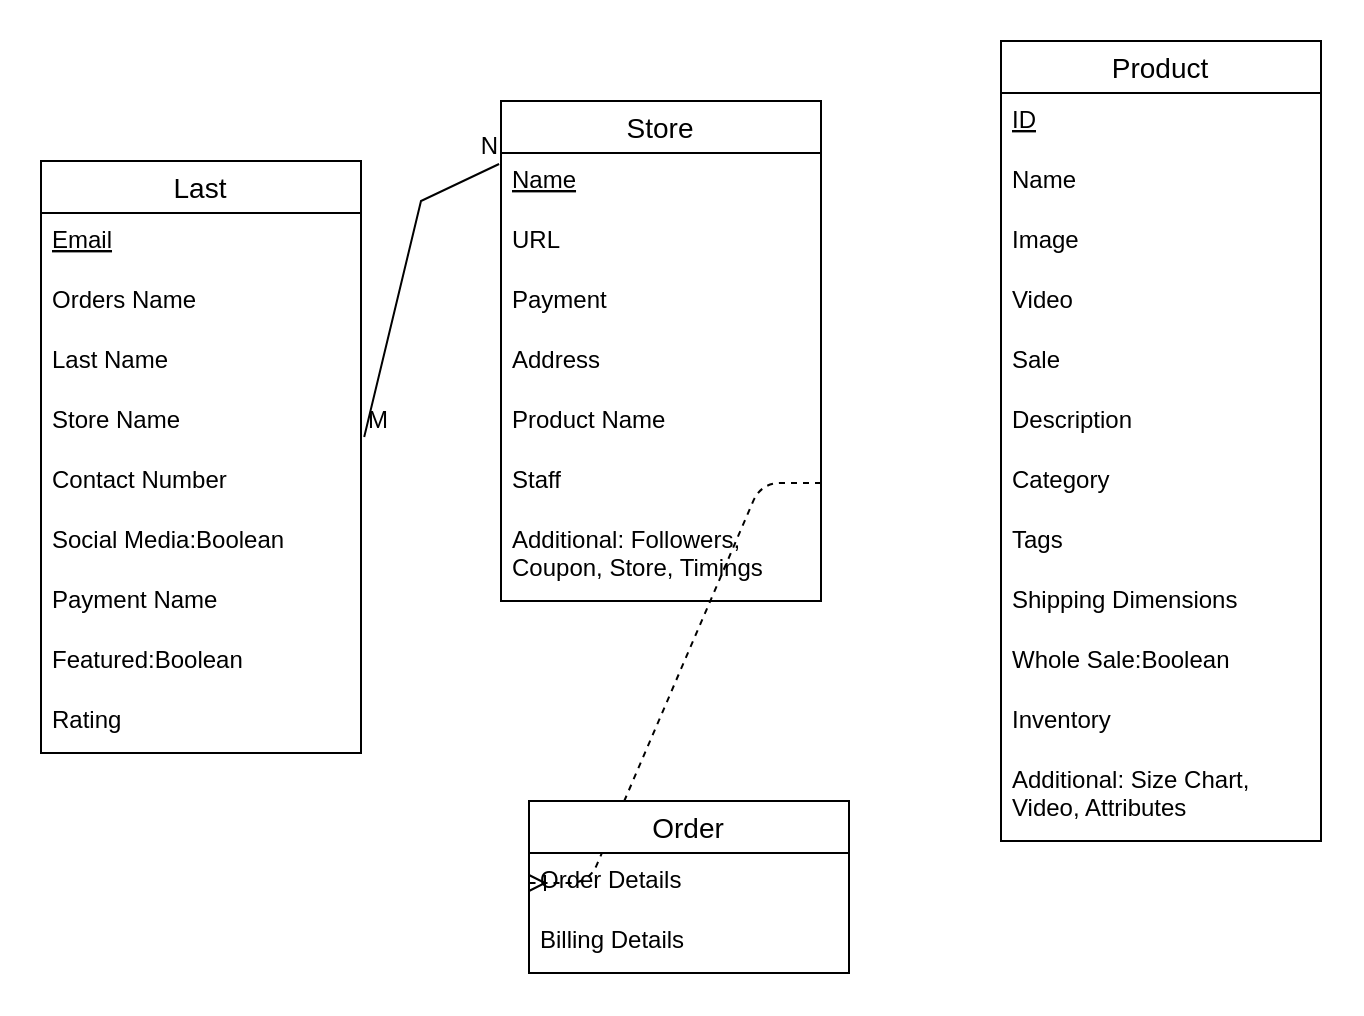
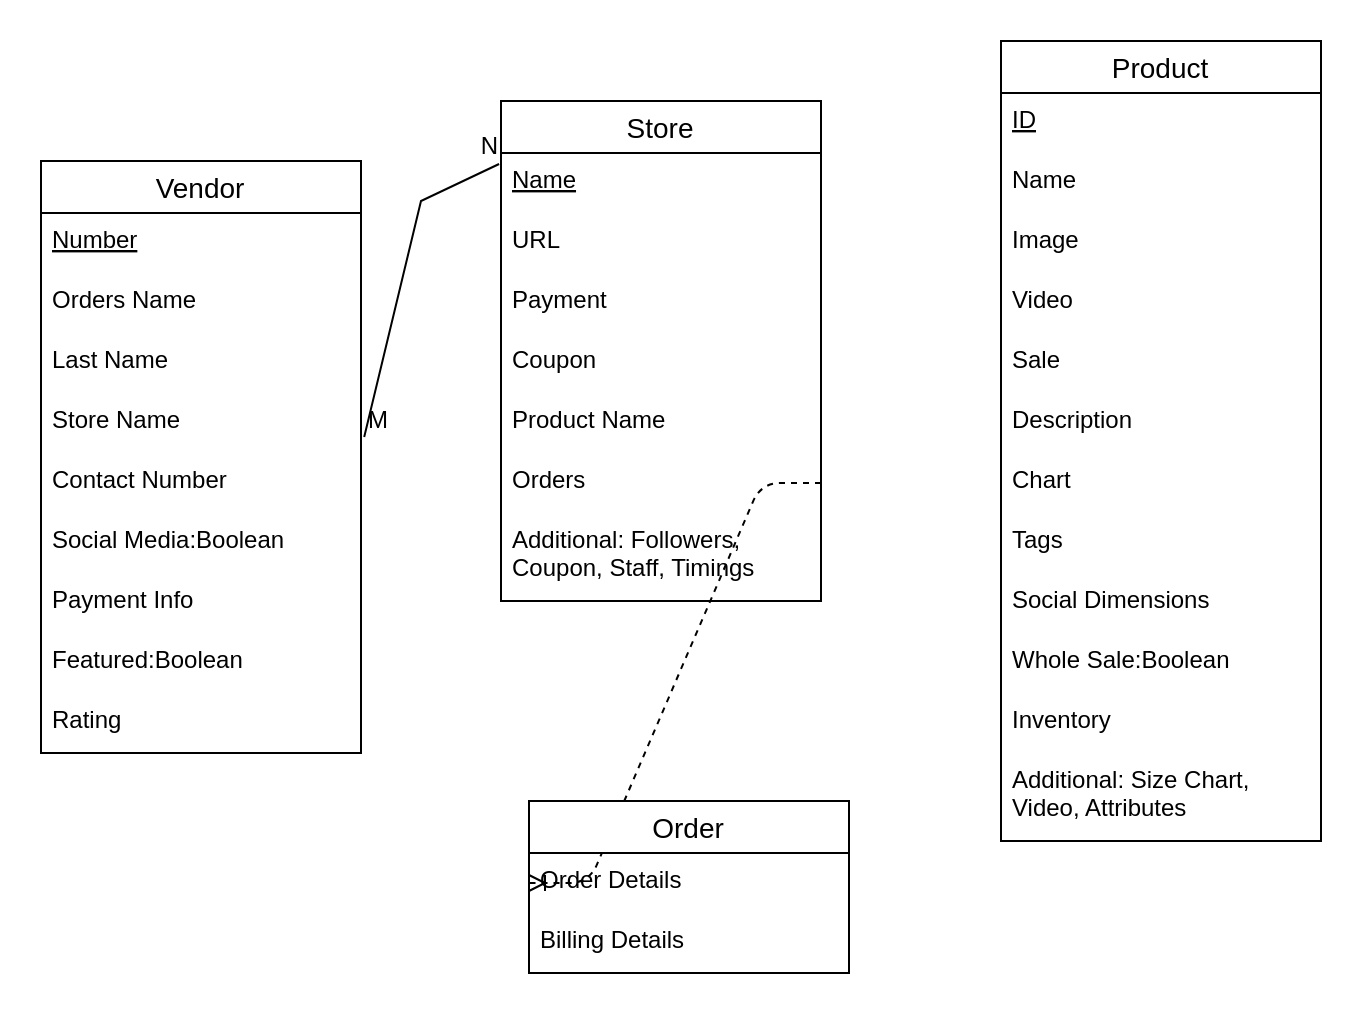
- <mxCell id="2" value="Last" style="swimlane;fontStyle=0;childLayout=stackLayout;horizontal=1;startSize=26;horizontalStack=0;resizeParent=1;resizeParentMax=0;resizeLast=0;collapsible=1;marginBottom=0;align=center;fontSize=14;" vertex="1" parent="1"><mxGeometry x="20" y="80" width="160" height="296" as="geometry" /></mxCell>
+ <mxCell id="2" value="Vendor" style="swimlane;fontStyle=0;childLayout=stackLayout;horizontal=1;startSize=26;horizontalStack=0;resizeParent=1;resizeParentMax=0;resizeLast=0;collapsible=1;marginBottom=0;align=center;fontSize=14;" vertex="1" parent="1"><mxGeometry x="20" y="80" width="160" height="296" as="geometry" /></mxCell>
- <mxCell id="3" value="Email" style="text;strokeColor=none;fillColor=none;spacingLeft=4;spacingRight=4;overflow=hidden;rotatable=0;points=[[0,0.5],[1,0.5]];portConstraint=eastwest;fontSize=12;fontStyle=4" vertex="1" parent="2"><mxGeometry y="26" width="160" height="30" as="geometry" /></mxCell>
+ <mxCell id="3" value="Number" style="text;strokeColor=none;fillColor=none;spacingLeft=4;spacingRight=4;overflow=hidden;rotatable=0;points=[[0,0.5],[1,0.5]];portConstraint=eastwest;fontSize=12;fontStyle=4" vertex="1" parent="2"><mxGeometry y="26" width="160" height="30" as="geometry" /></mxCell>
- <mxCell id="33" value="Address" style="text;strokeColor=none;fillColor=none;spacingLeft=4;spacingRight=4;overflow=hidden;rotatable=0;points=[[0,0.5],[1,0.5]];portConstraint=eastwest;fontSize=12;" vertex="1" parent="29"><mxGeometry y="116" width="160" height="30" as="geometry" /></mxCell>
+ <mxCell id="33" value="Coupon" style="text;strokeColor=none;fillColor=none;spacingLeft=4;spacingRight=4;overflow=hidden;rotatable=0;points=[[0,0.5],[1,0.5]];portConstraint=eastwest;fontSize=12;" vertex="1" parent="29"><mxGeometry y="116" width="160" height="30" as="geometry" /></mxCell>
- <mxCell id="35" value="Staff" style="text;strokeColor=none;fillColor=none;spacingLeft=4;spacingRight=4;overflow=hidden;rotatable=0;points=[[0,0.5],[1,0.5]];portConstraint=eastwest;fontSize=12;" vertex="1" parent="29"><mxGeometry y="176" width="160" height="30" as="geometry" /></mxCell>
+ <mxCell id="35" value="Orders" style="text;strokeColor=none;fillColor=none;spacingLeft=4;spacingRight=4;overflow=hidden;rotatable=0;points=[[0,0.5],[1,0.5]];portConstraint=eastwest;fontSize=12;" vertex="1" parent="29"><mxGeometry y="176" width="160" height="30" as="geometry" /></mxCell>
- <mxCell id="22" value="Category" style="text;strokeColor=none;fillColor=none;spacingLeft=4;spacingRight=4;overflow=hidden;rotatable=0;points=[[0,0.5],[1,0.5]];portConstraint=eastwest;fontSize=12;" vertex="1" parent="15"><mxGeometry y="206" width="160" height="30" as="geometry" /></mxCell>
+ <mxCell id="22" value="Chart" style="text;strokeColor=none;fillColor=none;spacingLeft=4;spacingRight=4;overflow=hidden;rotatable=0;points=[[0,0.5],[1,0.5]];portConstraint=eastwest;fontSize=12;" vertex="1" parent="15"><mxGeometry y="206" width="160" height="30" as="geometry" /></mxCell>
- <mxCell id="36" value="Additional: Followers, &#10;Coupon, Store, Timings" style="text;strokeColor=none;fillColor=none;spacingLeft=4;spacingRight=4;overflow=hidden;rotatable=0;points=[[0,0.5],[1,0.5]];portConstraint=eastwest;fontSize=12;" vertex="1" parent="29"><mxGeometry y="206" width="160" height="44" as="geometry" /></mxCell>
+ <mxCell id="36" value="Additional: Followers, &#10;Coupon, Staff, Timings" style="text;strokeColor=none;fillColor=none;spacingLeft=4;spacingRight=4;overflow=hidden;rotatable=0;points=[[0,0.5],[1,0.5]];portConstraint=eastwest;fontSize=12;" vertex="1" parent="29"><mxGeometry y="206" width="160" height="44" as="geometry" /></mxCell>
- <mxCell id="9" value="Payment Name" style="text;strokeColor=none;fillColor=none;spacingLeft=4;spacingRight=4;overflow=hidden;rotatable=0;points=[[0,0.5],[1,0.5]];portConstraint=eastwest;fontSize=12;" vertex="1" parent="2"><mxGeometry y="206" width="160" height="30" as="geometry" /></mxCell>
+ <mxCell id="9" value="Payment Info" style="text;strokeColor=none;fillColor=none;spacingLeft=4;spacingRight=4;overflow=hidden;rotatable=0;points=[[0,0.5],[1,0.5]];portConstraint=eastwest;fontSize=12;" vertex="1" parent="2"><mxGeometry y="206" width="160" height="30" as="geometry" /></mxCell>
- <mxCell id="24" value="Shipping Dimensions" style="text;strokeColor=none;fillColor=none;spacingLeft=4;spacingRight=4;overflow=hidden;rotatable=0;points=[[0,0.5],[1,0.5]];portConstraint=eastwest;fontSize=12;" vertex="1" parent="15"><mxGeometry y="266" width="160" height="30" as="geometry" /></mxCell>
+ <mxCell id="24" value="Social Dimensions" style="text;strokeColor=none;fillColor=none;spacingLeft=4;spacingRight=4;overflow=hidden;rotatable=0;points=[[0,0.5],[1,0.5]];portConstraint=eastwest;fontSize=12;" vertex="1" parent="15"><mxGeometry y="266" width="160" height="30" as="geometry" /></mxCell>
